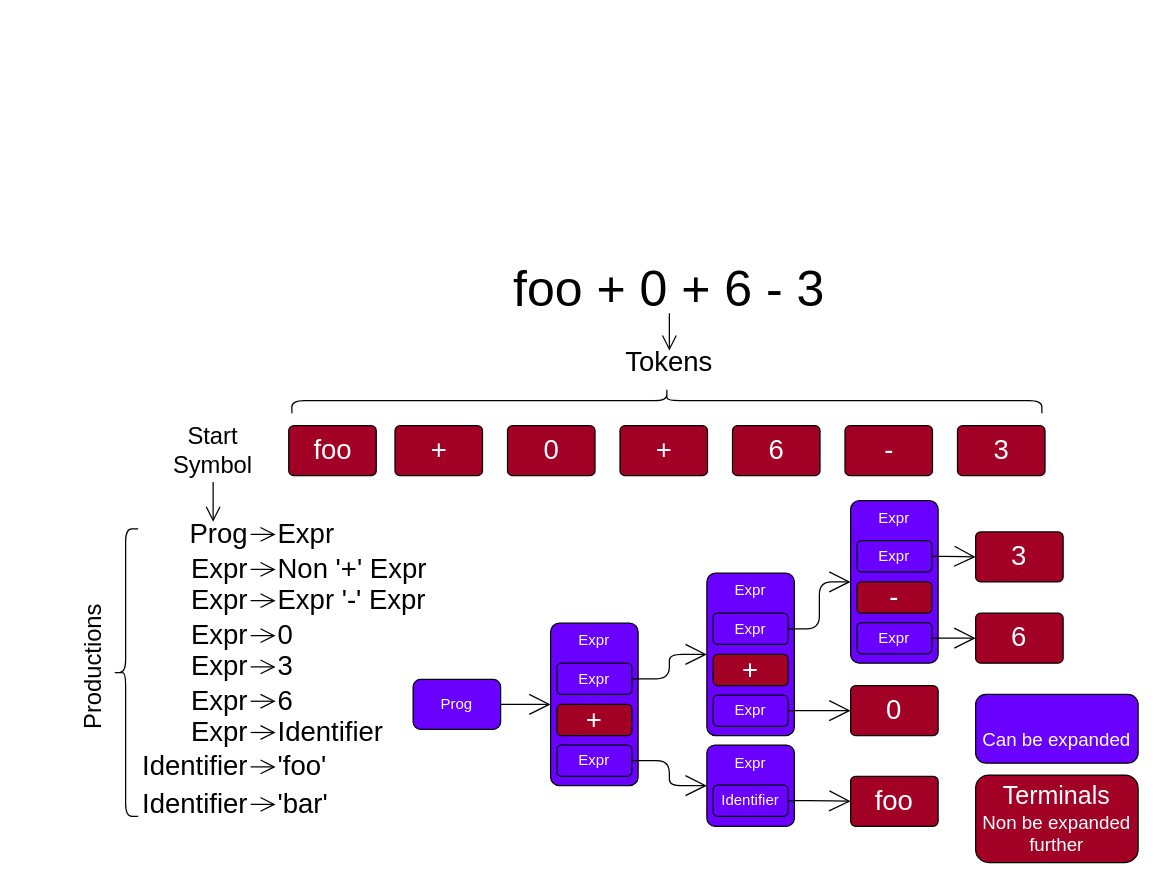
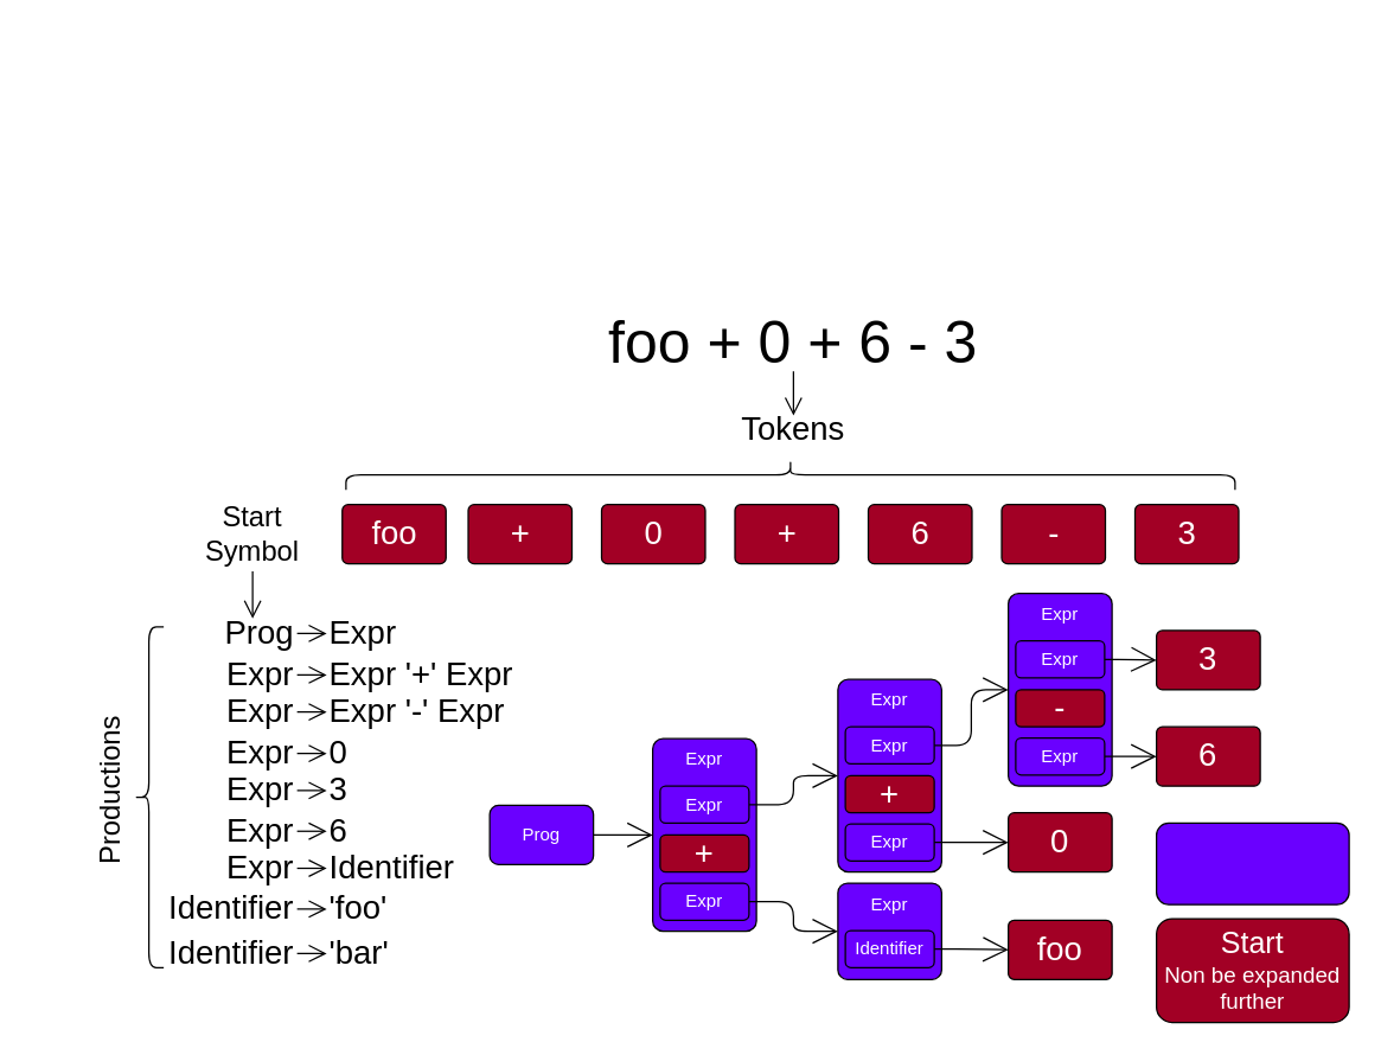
- <mxCell id="38" value="Non '+' Expr" style="text;html=1;strokeColor=none;fillColor=none;align=left;verticalAlign=middle;whiteSpace=wrap;rounded=0;fontSize=22;" vertex="1" parent="1"><mxGeometry x="220" y="445" width="140" height="20" as="geometry" /></mxCell>
+ <mxCell id="38" value="Expr '+' Expr" style="text;html=1;strokeColor=none;fillColor=none;align=left;verticalAlign=middle;whiteSpace=wrap;rounded=0;fontSize=22;" vertex="1" parent="1"><mxGeometry x="220" y="445" width="140" height="20" as="geometry" /></mxCell>
- <mxCell id="3" value="Can be expanded" style="text;html=1;strokeColor=none;fillColor=none;align=center;verticalAlign=middle;whiteSpace=wrap;rounded=0;fontSize=15;fontColor=#FFFFFF;" vertex="1" parent="1"><mxGeometry x="780" y="580.5" width="130" height="21.5" as="geometry" /></mxCell>
- <mxCell id="70" value="Terminals" style="text;html=1;strokeColor=none;fillColor=none;align=center;verticalAlign=middle;whiteSpace=wrap;rounded=0;fontSize=20;fontColor=#FFFFFF;" vertex="1" parent="1"><mxGeometry x="780" y="625" width="130" height="20" as="geometry" /></mxCell>
+ <mxCell id="70" value="Start" style="text;html=1;strokeColor=none;fillColor=none;align=center;verticalAlign=middle;whiteSpace=wrap;rounded=0;fontSize=20;fontColor=#FFFFFF;" vertex="1" parent="1"><mxGeometry x="780" y="625" width="130" height="20" as="geometry" /></mxCell>
